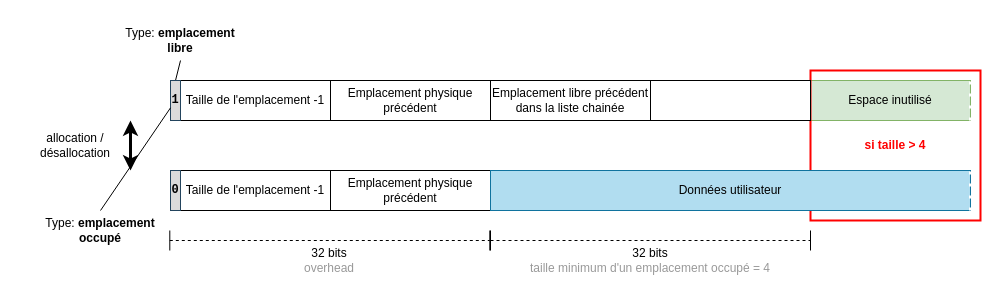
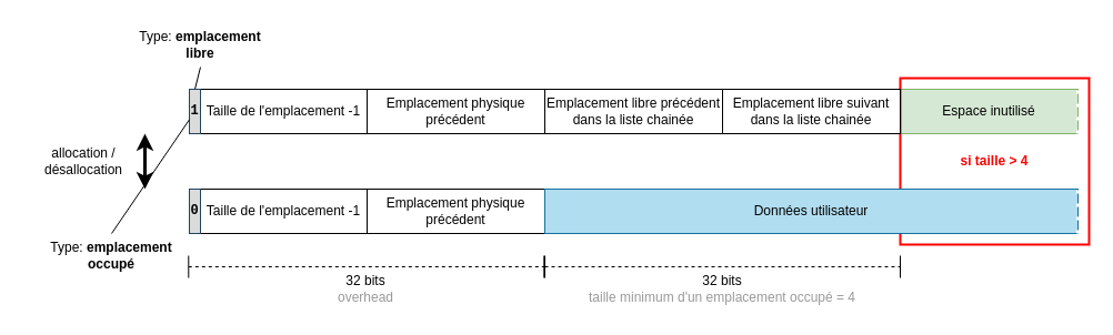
+ <mxCell id="8" value="Emplacement libre suivant dans la liste chainée" style="text;html=1;strokeColor=none;fillColor=none;align=center;verticalAlign=middle;whiteSpace=wrap;rounded=0;" vertex="1" parent="1"><mxGeometry x="650" y="85" width="160" height="30" as="geometry" /></mxCell>
